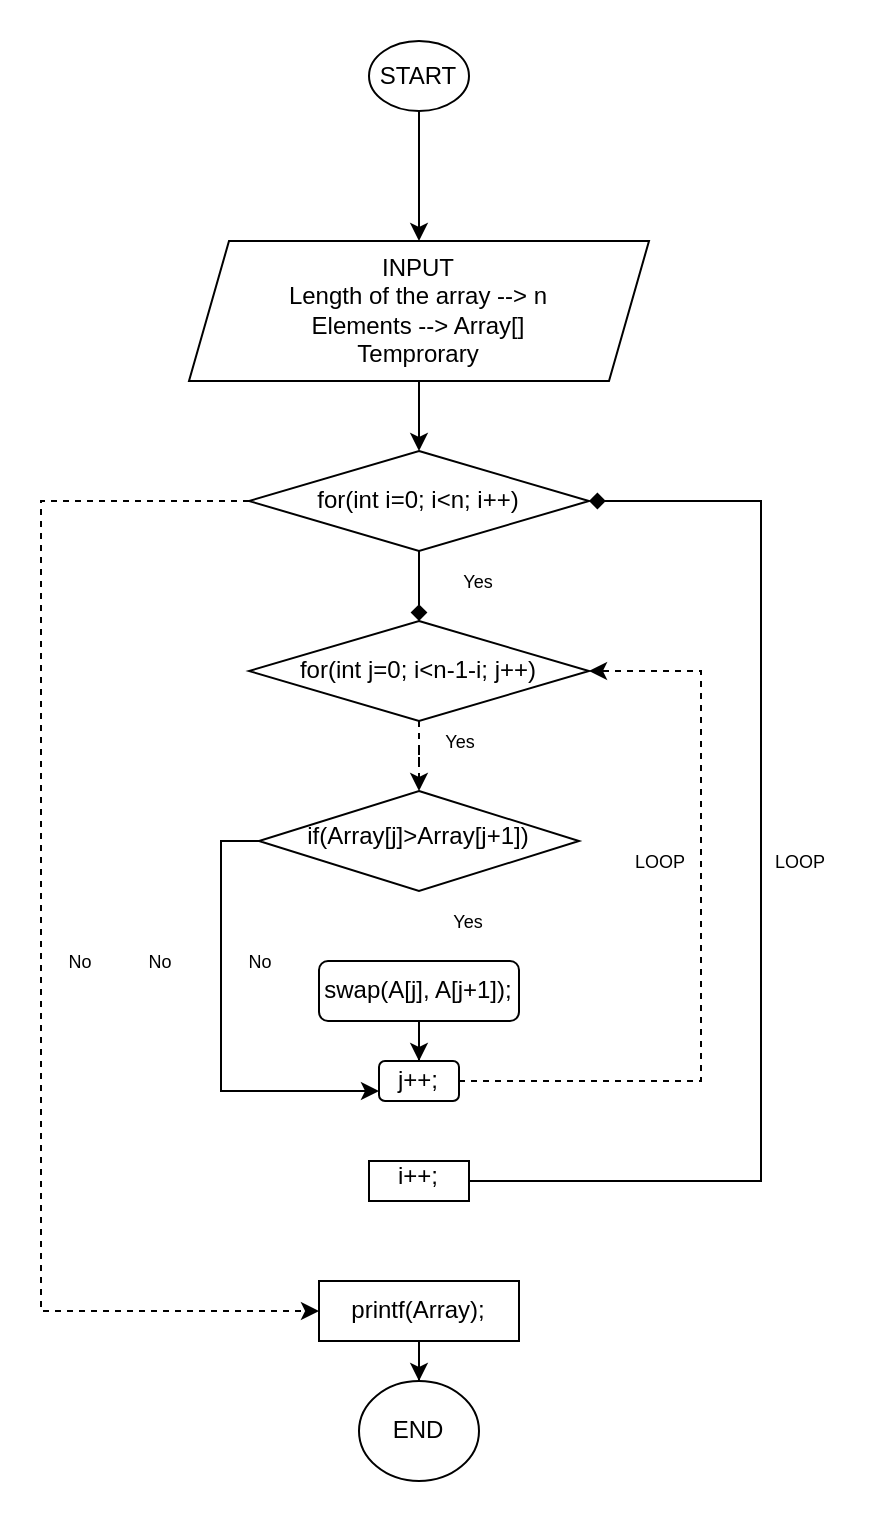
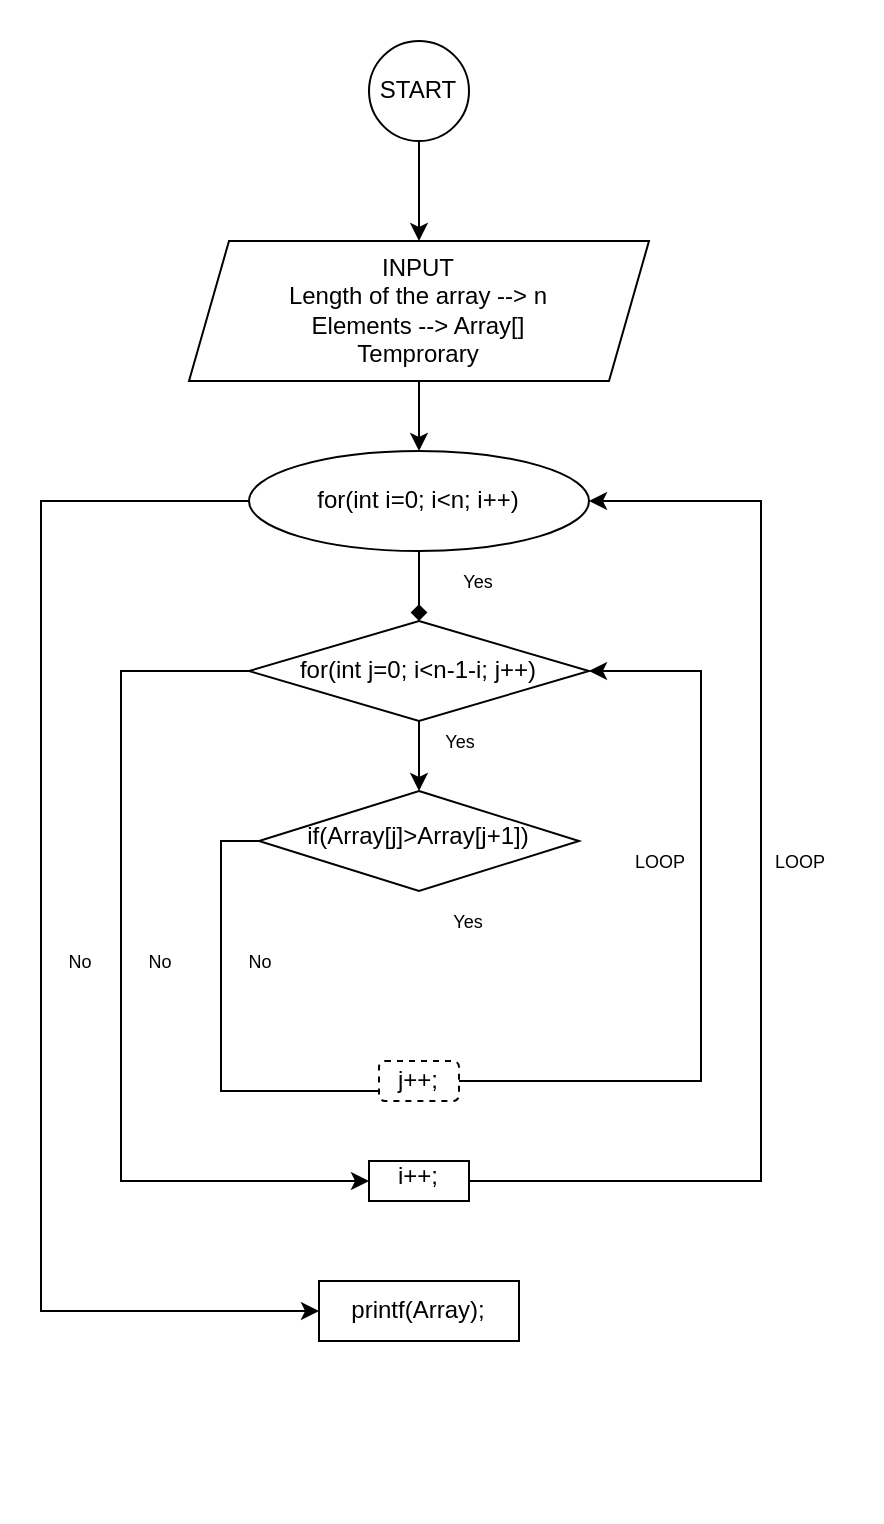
- <mxCell id="3" value="START" style="ellipse;whiteSpace=wrap;html=1;aspect=fixed;" vertex="1" parent="1"><mxGeometry x="184" y="20" width="50" height="35" as="geometry" /></mxCell>
+ <mxCell id="3" value="START" style="ellipse;whiteSpace=wrap;html=1;aspect=fixed;" vertex="1" parent="1"><mxGeometry x="184" y="20" width="50" height="50" as="geometry" /></mxCell>
- <mxCell id="8" value="for(int i=0; i&amp;lt;n; i++)" style="rhombus;whiteSpace=wrap;html=1;" vertex="1" parent="1"><mxGeometry x="124" y="225" width="170" height="50" as="geometry" /></mxCell>
+ <mxCell id="8" value="for(int i=0; i&amp;lt;n; i++)" style="ellipse;whiteSpace=wrap;html=1;" vertex="1" parent="1"><mxGeometry x="124" y="225" width="170" height="50" as="geometry" /></mxCell>
- <mxCell id="25" style="edgeStyle=orthogonalEdgeStyle;rounded=0;orthogonalLoop=1;jettySize=auto;html=1;entryX=1;entryY=0.5;entryDx=0;entryDy=0;endArrow=diamond;" edge="1" parent="1" source="26" target="8"><mxGeometry relative="1" as="geometry"><Array as="points"><mxPoint x="380" y="590" /><mxPoint x="380" y="250" /></Array></mxGeometry></mxCell>
+ <mxCell id="25" style="edgeStyle=orthogonalEdgeStyle;rounded=0;orthogonalLoop=1;jettySize=auto;html=1;entryX=1;entryY=0.5;entryDx=0;entryDy=0;" edge="1" parent="1" source="26" target="8"><mxGeometry relative="1" as="geometry"><Array as="points"><mxPoint x="380" y="590" /><mxPoint x="380" y="250" /></Array></mxGeometry></mxCell>
- <mxCell id="9" style="edgeStyle=orthogonalEdgeStyle;rounded=0;orthogonalLoop=1;jettySize=auto;html=1;entryX=0.5;entryY=0;entryDx=0;entryDy=0;dashed=1;" edge="1" parent="1" source="11" target="13"><mxGeometry relative="1" as="geometry" /></mxCell>
+ <mxCell id="9" style="edgeStyle=orthogonalEdgeStyle;rounded=0;orthogonalLoop=1;jettySize=auto;html=1;entryX=0.5;entryY=0;entryDx=0;entryDy=0;" edge="1" parent="1" source="11" target="13"><mxGeometry relative="1" as="geometry" /></mxCell>
- <mxCell id="7" style="edgeStyle=orthogonalEdgeStyle;rounded=0;orthogonalLoop=1;jettySize=auto;html=1;entryX=0;entryY=0.5;entryDx=0;entryDy=0;dashed=1;" edge="1" parent="1" source="8" target="23"><mxGeometry relative="1" as="geometry"><Array as="points"><mxPoint x="209" y="250" /><mxPoint x="20" y="250" /><mxPoint x="20" y="655" /></Array></mxGeometry></mxCell>
+ <mxCell id="7" style="edgeStyle=orthogonalEdgeStyle;rounded=0;orthogonalLoop=1;jettySize=auto;html=1;entryX=0;entryY=0.5;entryDx=0;entryDy=0;" edge="1" parent="1" source="8" target="23"><mxGeometry relative="1" as="geometry"><Array as="points"><mxPoint x="209" y="250" /><mxPoint x="20" y="250" /><mxPoint x="20" y="655" /></Array></mxGeometry></mxCell>
- <mxCell id="19" style="edgeStyle=orthogonalEdgeStyle;rounded=0;orthogonalLoop=1;jettySize=auto;html=1;entryX=1;entryY=0.5;entryDx=0;entryDy=0;dashed=1;" edge="1" parent="1" source="20" target="11"><mxGeometry relative="1" as="geometry"><Array as="points"><mxPoint x="350" y="540" /><mxPoint x="350" y="335" /></Array></mxGeometry></mxCell>
+ <mxCell id="19" style="edgeStyle=orthogonalEdgeStyle;rounded=0;orthogonalLoop=1;jettySize=auto;html=1;entryX=1;entryY=0.5;entryDx=0;entryDy=0;" edge="1" parent="1" source="20" target="11"><mxGeometry relative="1" as="geometry"><Array as="points"><mxPoint x="350" y="540" /><mxPoint x="350" y="335" /></Array></mxGeometry></mxCell>
+ <mxCell id="10" style="edgeStyle=orthogonalEdgeStyle;rounded=0;orthogonalLoop=1;jettySize=auto;html=1;entryX=0;entryY=0.5;entryDx=0;entryDy=0;" edge="1" parent="1" source="11" target="26"><mxGeometry relative="1" as="geometry"><mxPoint x="90" y="570" as="targetPoint" /><Array as="points"><mxPoint x="209" y="335" /><mxPoint x="60" y="335" /><mxPoint x="60" y="590" /></Array></mxGeometry></mxCell>
- <mxCell id="15" value="swap(A[j], A[j+1]);" style="rounded=1;whiteSpace=wrap;html=1;fontSize=12;glass=0;strokeWidth=1;shadow=0;" vertex="1" parent="1"><mxGeometry x="159" y="480" width="100" height="30" as="geometry" /></mxCell>
- <mxCell id="14" style="edgeStyle=orthogonalEdgeStyle;rounded=0;orthogonalLoop=1;jettySize=auto;html=1;entryX=0.5;entryY=0;entryDx=0;entryDy=0;" edge="1" parent="1" source="15" target="20"><mxGeometry relative="1" as="geometry" /></mxCell>
- <mxCell id="20" value="j++;" style="whiteSpace=wrap;html=1;rounded=1;shadow=0;strokeWidth=1;glass=0;" vertex="1" parent="1"><mxGeometry x="189" y="530" width="40" height="20" as="geometry" /></mxCell>
+ <mxCell id="20" value="j++;" style="whiteSpace=wrap;html=1;rounded=1;shadow=0;strokeWidth=1;glass=0;dashed=1;" vertex="1" parent="1"><mxGeometry x="189" y="530" width="40" height="20" as="geometry" /></mxCell>
- <mxCell id="12" style="edgeStyle=orthogonalEdgeStyle;rounded=0;orthogonalLoop=1;jettySize=auto;html=1;entryX=0;entryY=0.75;entryDx=0;entryDy=0;" edge="1" parent="1" source="13" target="20"><mxGeometry relative="1" as="geometry"><Array as="points"><mxPoint x="110" y="420" /><mxPoint x="110" y="545" /></Array></mxGeometry></mxCell>
+ <mxCell id="12" style="edgeStyle=orthogonalEdgeStyle;rounded=0;orthogonalLoop=1;jettySize=auto;html=1;entryX=0;entryY=0.75;entryDx=0;entryDy=0;endArrow=none;" edge="1" parent="1" source="13" target="20"><mxGeometry relative="1" as="geometry"><Array as="points"><mxPoint x="110" y="420" /><mxPoint x="110" y="545" /></Array></mxGeometry></mxCell>
- <mxCell id="22" style="edgeStyle=orthogonalEdgeStyle;rounded=0;orthogonalLoop=1;jettySize=auto;html=1;entryX=0.5;entryY=0;entryDx=0;entryDy=0;" edge="1" parent="1" source="23" target="30"><mxGeometry relative="1" as="geometry" /></mxCell>
- <mxCell id="30" value="END" style="ellipse;whiteSpace=wrap;html=1;" vertex="1" parent="1"><mxGeometry x="179" y="690" width="60" height="50" as="geometry" /></mxCell>
